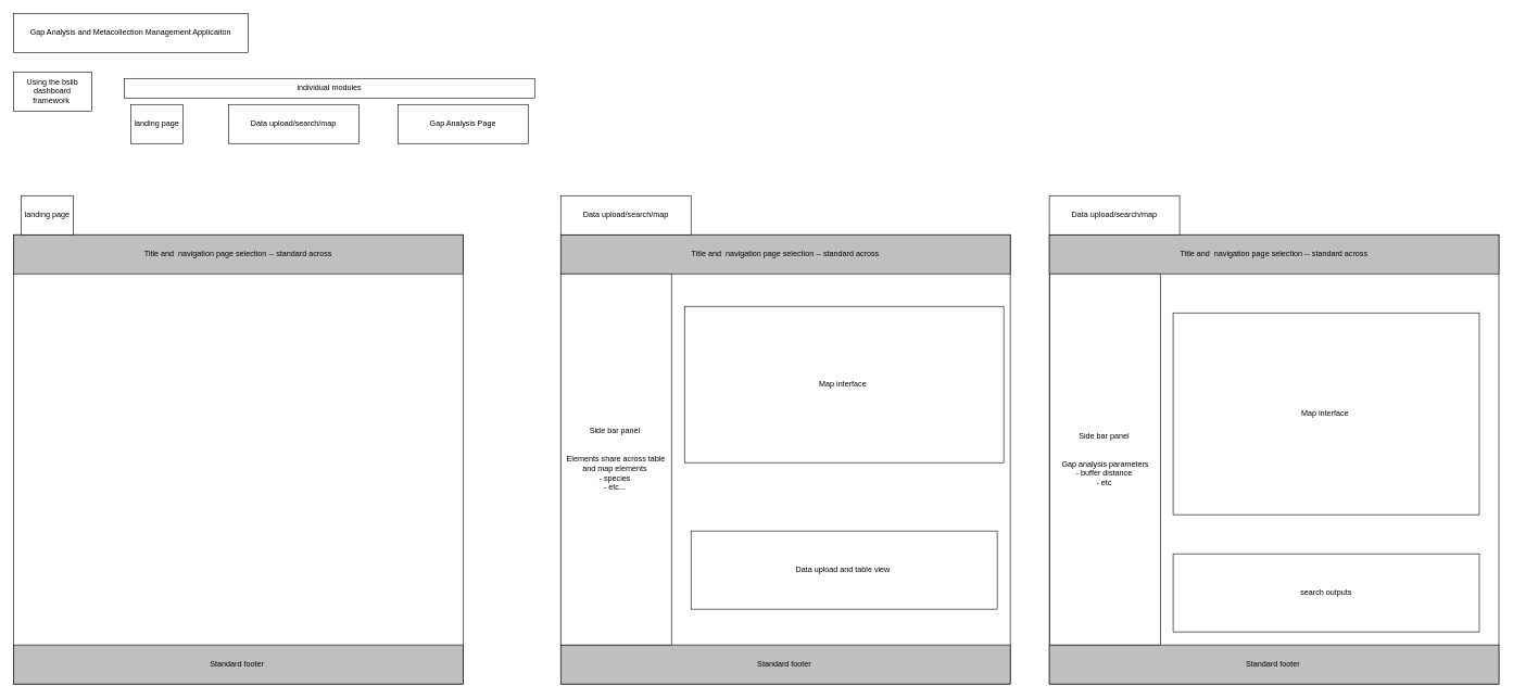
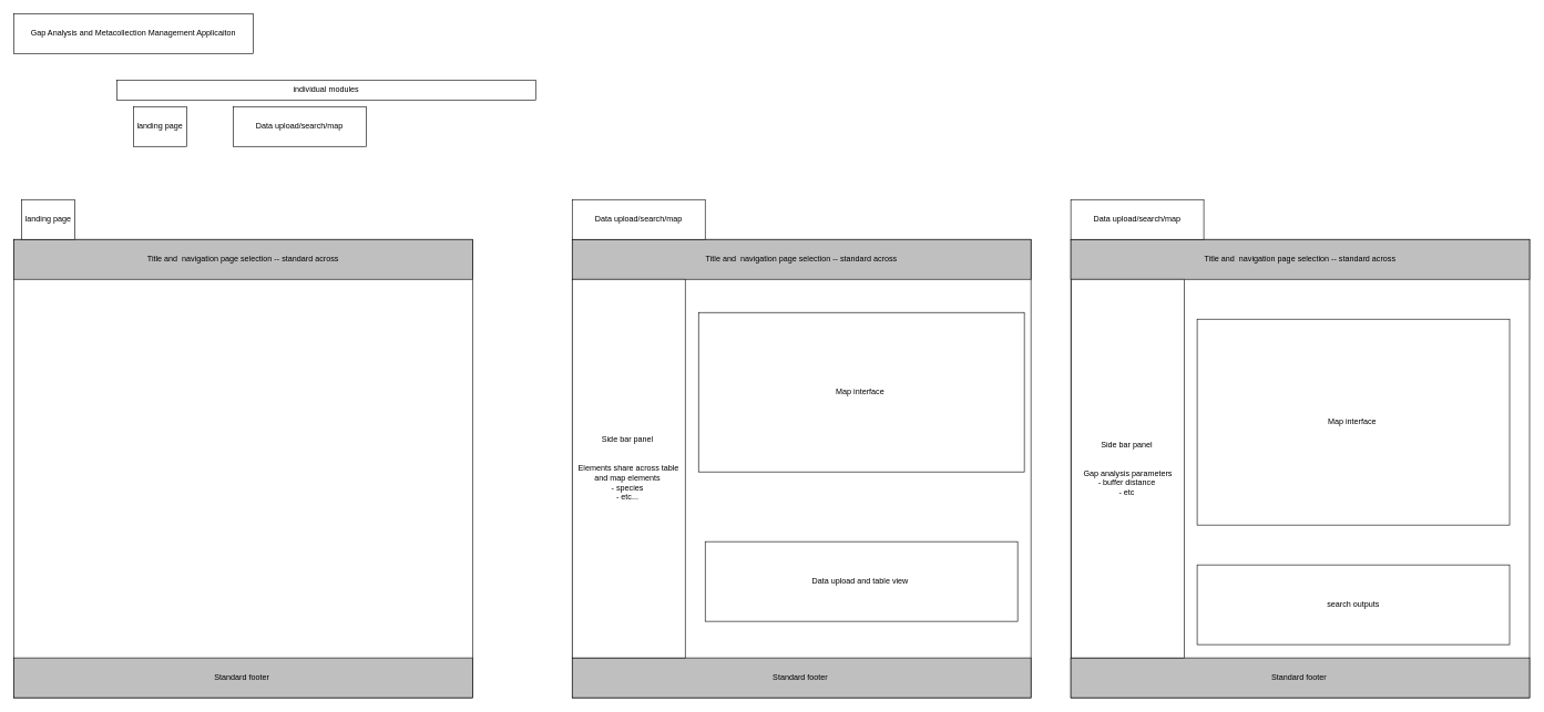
- <mxCell id="7" value="individual modules" style="rounded=0;whiteSpace=wrap;html=1;" vertex="1" parent="1"><mxGeometry x="190" y="120" width="630" height="30" as="geometry" /></mxCell>
+ <mxCell id="7" value="individual modules" style="rounded=0;whiteSpace=wrap;html=1;" vertex="1" parent="1"><mxGeometry x="175" y="120" width="630" height="30" as="geometry" /></mxCell>
- <mxCell id="3" value="Using the bslib dashboard framework&amp;nbsp;" style="rounded=0;whiteSpace=wrap;html=1;" vertex="1" parent="1"><mxGeometry x="20" y="110" width="120" height="60" as="geometry" /></mxCell>
- <mxCell id="6" value="Gap Analysis Page" style="rounded=0;whiteSpace=wrap;html=1;" vertex="1" parent="1"><mxGeometry x="610" y="160" width="200" height="60" as="geometry" /></mxCell>
